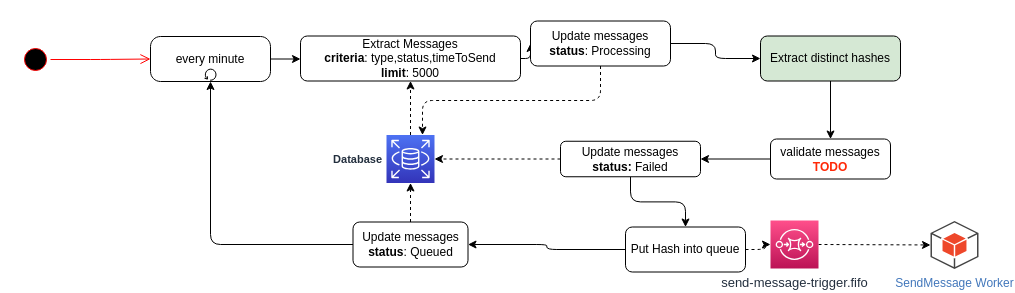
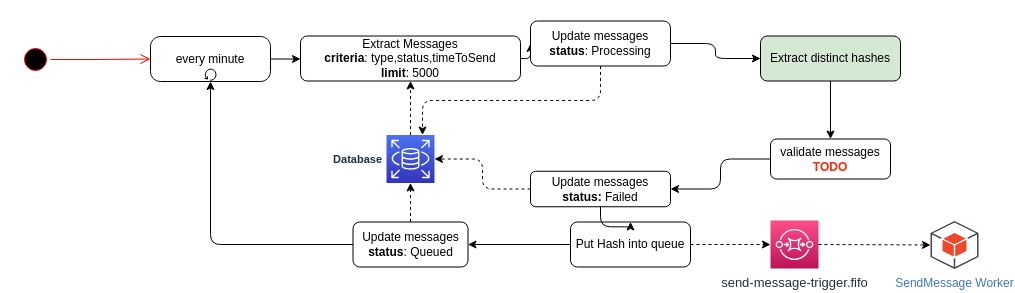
- <mxCell id="23" value="Update messages&lt;br&gt;&lt;b&gt;status: &lt;/b&gt;Failed" style="rounded=1;whiteSpace=wrap;html=1;labelBackgroundColor=none;fontSize=12;" vertex="1" parent="1"><mxGeometry x="560" y="140.75" width="140" height="35.5" as="geometry" /></mxCell>
+ <mxCell id="23" value="Update messages&lt;br&gt;&lt;b&gt;status: &lt;/b&gt;Failed" style="rounded=1;whiteSpace=wrap;html=1;labelBackgroundColor=none;fontSize=12;" vertex="1" parent="1"><mxGeometry x="530" y="170.75" width="140" height="35.5" as="geometry" /></mxCell>
- <mxCell id="18" value="Put Hash into queue" style="rounded=1;whiteSpace=wrap;html=1;" vertex="1" parent="1"><mxGeometry x="625" y="226.5" width="120" height="45" as="geometry" /></mxCell>
+ <mxCell id="18" value="Put Hash into queue" style="rounded=1;whiteSpace=wrap;html=1;" vertex="1" parent="1"><mxGeometry x="570" y="221.5" width="120" height="45" as="geometry" /></mxCell>
